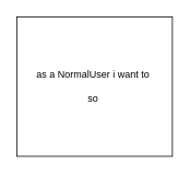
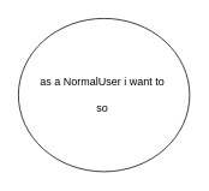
- <mxCell id="2" value="as a NormalUser i want to&amp;nbsp;&lt;br&gt;&lt;br&gt;so&amp;nbsp;" style="rounded=0;whiteSpace=wrap;html=1;" vertex="1" parent="1"><mxGeometry x="20" y="20" width="190" height="170" as="geometry" /></mxCell>
+ <mxCell id="2" value="as a NormalUser i want to&amp;nbsp;&lt;br&gt;&lt;br&gt;so&amp;nbsp;" style="ellipse;whiteSpace=wrap;html=1;" vertex="1" parent="1"><mxGeometry x="20" y="20" width="190" height="170" as="geometry" /></mxCell>
